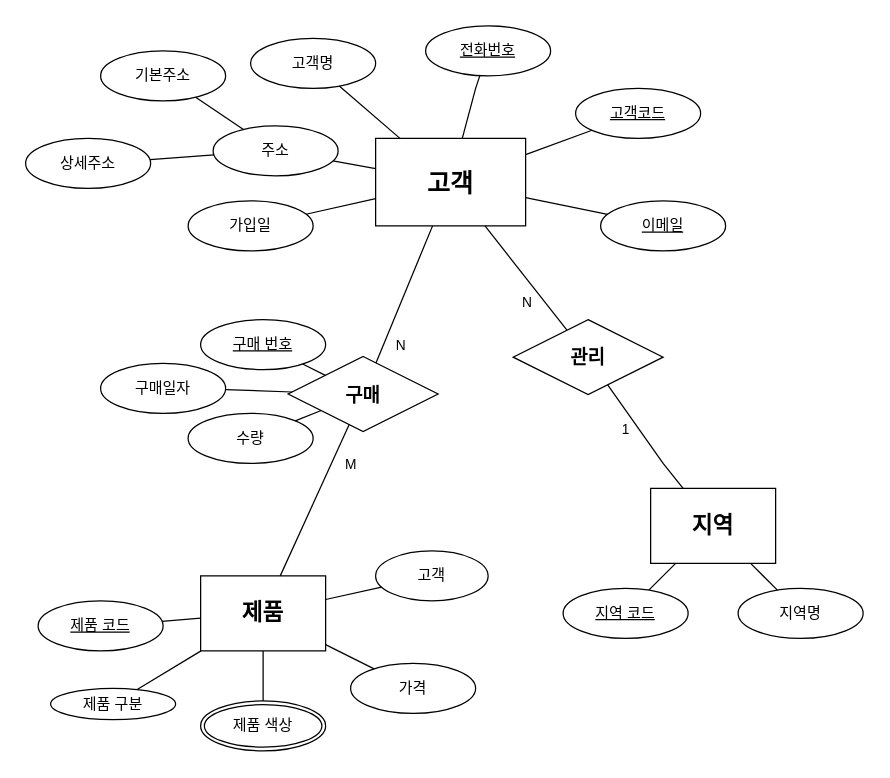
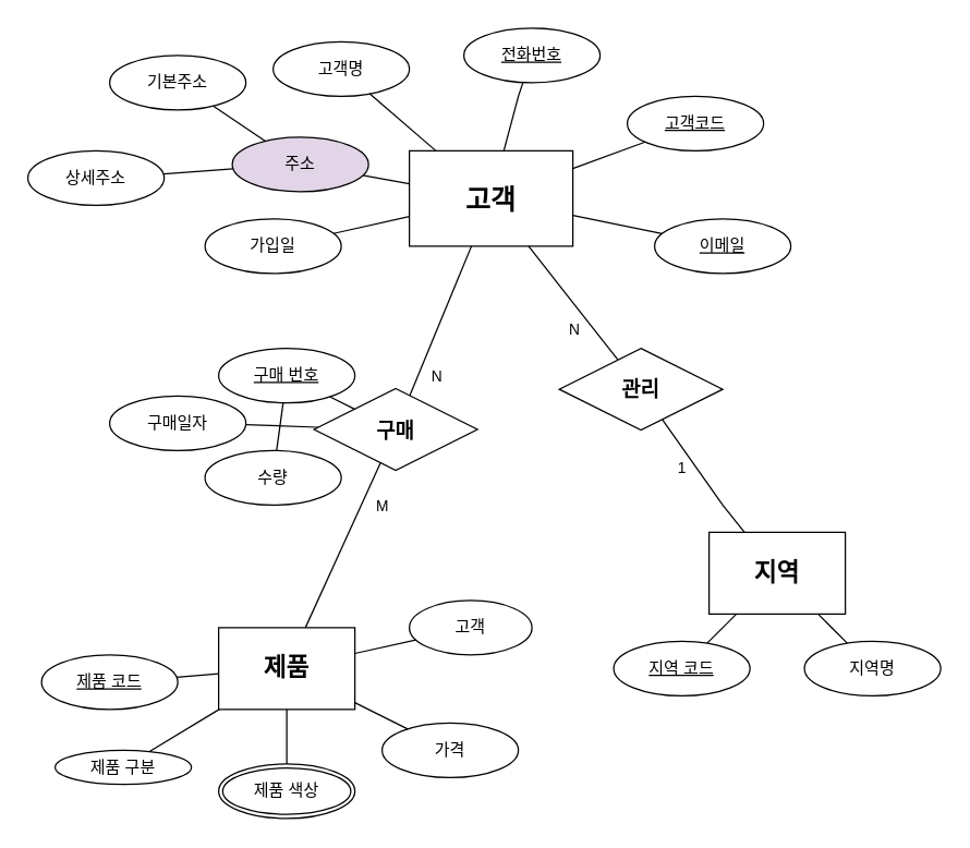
- <mxCell id="11" value="주소" style="ellipse;whiteSpace=wrap;html=1;align=center;" vertex="1" parent="1"><mxGeometry x="170" y="100" width="100" height="40" as="geometry" /></mxCell>
+ <mxCell id="11" value="주소" style="ellipse;whiteSpace=wrap;html=1;align=center;fillColor=#e1d5e7;" vertex="1" parent="1"><mxGeometry x="170" y="100" width="100" height="40" as="geometry" /></mxCell>
- <mxCell id="50" value="" style="endArrow=none;html=1;rounded=0;" edge="1" parent="1" source="46" target="42"><mxGeometry relative="1" as="geometry"><mxPoint x="262" y="310" as="sourcePoint" /><mxPoint x="280" y="320" as="targetPoint" /></mxGeometry></mxCell>
+ <mxCell id="50" value="" style="endArrow=none;html=1;rounded=0;" edge="1" parent="1" source="46" target="47"><mxGeometry relative="1" as="geometry"><mxPoint x="262" y="310" as="sourcePoint" /><mxPoint x="280" y="320" as="targetPoint" /></mxGeometry></mxCell>
